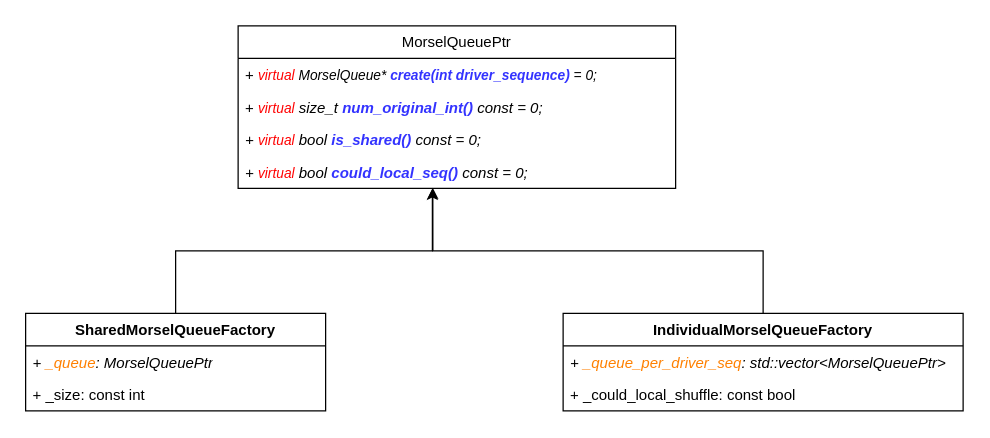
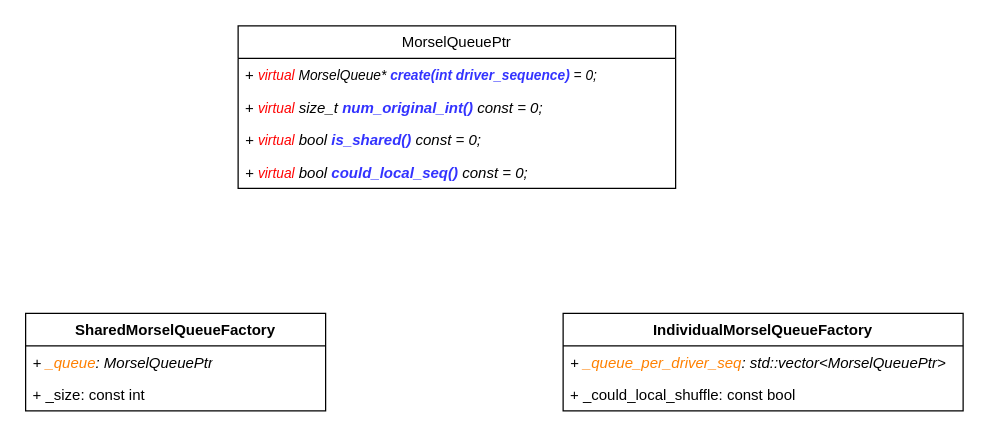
- <mxCell id="7" style="edgeStyle=orthogonalEdgeStyle;rounded=0;orthogonalLoop=1;jettySize=auto;html=1;exitX=0.5;exitY=0;exitDx=0;exitDy=0;entryX=0.444;entryY=1.011;entryDx=0;entryDy=0;entryPerimeter=0;" edge="1" parent="1" source="8" target="6"><mxGeometry relative="1" as="geometry" /></mxCell>
- <mxCell id="11" style="edgeStyle=orthogonalEdgeStyle;rounded=0;orthogonalLoop=1;jettySize=auto;html=1;exitX=0.5;exitY=0;exitDx=0;exitDy=0;entryX=0.445;entryY=0.982;entryDx=0;entryDy=0;entryPerimeter=0;" edge="1" parent="1" source="12" target="6"><mxGeometry relative="1" as="geometry" /></mxCell>
